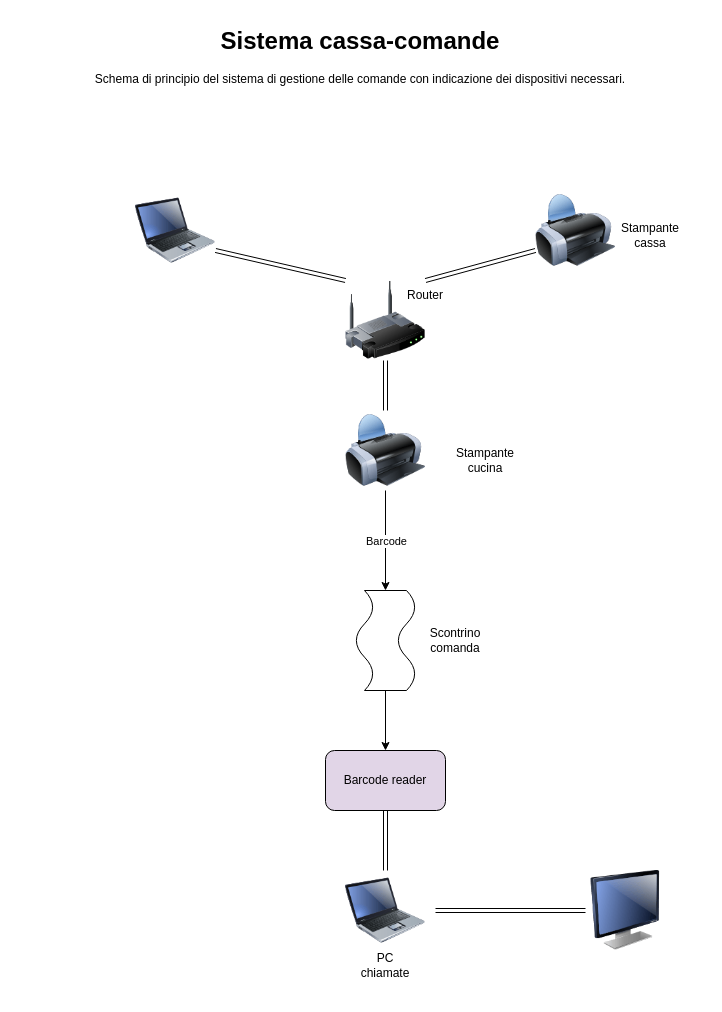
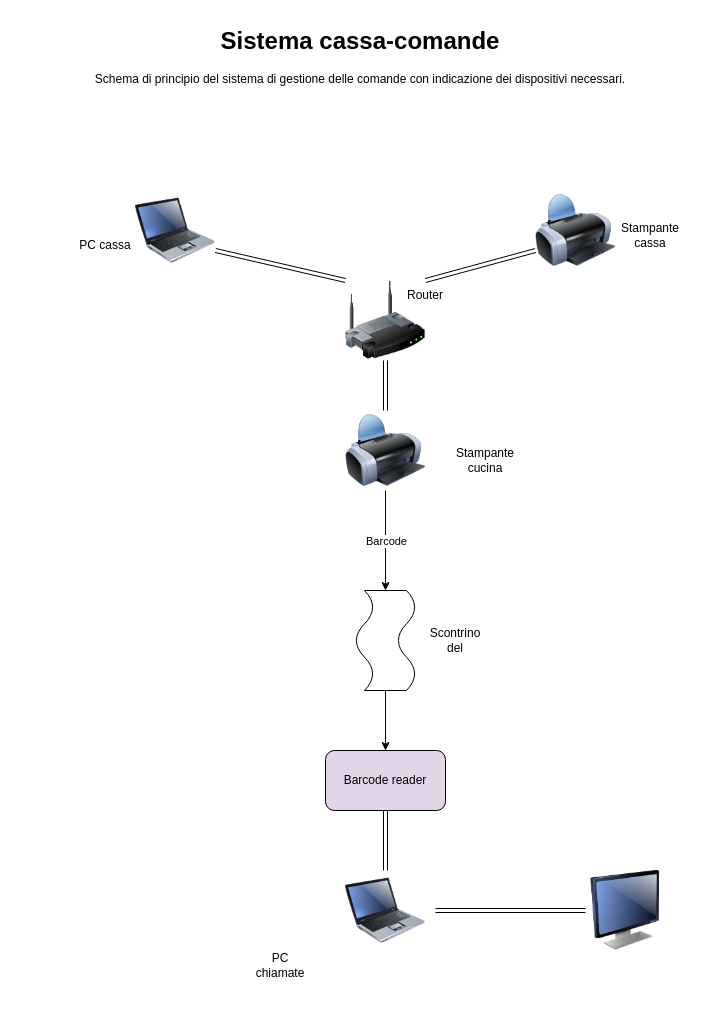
+ <mxCell id="13" value="PC cassa" style="text;html=1;align=center;verticalAlign=middle;whiteSpace=wrap;rounded=0;" vertex="1" parent="2"><mxGeometry y="40" width="60" height="30" as="geometry" /></mxCell>
- <mxCell id="16" value="&lt;div&gt;Scontrino&lt;/div&gt;&lt;div&gt;comanda&lt;br&gt;&lt;/div&gt;" style="text;html=1;align=center;verticalAlign=middle;whiteSpace=wrap;rounded=0;" vertex="1" parent="2"><mxGeometry x="350" y="435" width="60" height="30" as="geometry" /></mxCell>
+ <mxCell id="16" value="&lt;div&gt;Scontrino&lt;/div&gt;&lt;div&gt;del&lt;br&gt;&lt;/div&gt;" style="text;html=1;align=center;verticalAlign=middle;whiteSpace=wrap;rounded=0;" vertex="1" parent="2"><mxGeometry x="350" y="435" width="60" height="30" as="geometry" /></mxCell>
- <mxCell id="17" value="PC chiamate" style="text;html=1;align=center;verticalAlign=middle;whiteSpace=wrap;rounded=0;" vertex="1" parent="2"><mxGeometry x="280" y="760" width="60" height="30" as="geometry" /></mxCell>
+ <mxCell id="17" value="PC chiamate" style="text;html=1;align=center;verticalAlign=middle;whiteSpace=wrap;rounded=0;" vertex="1" parent="2"><mxGeometry x="175" y="760" width="60" height="30" as="geometry" /></mxCell>
